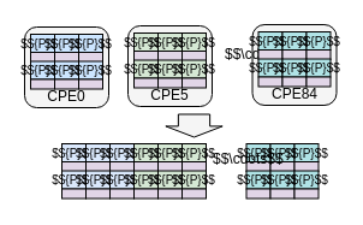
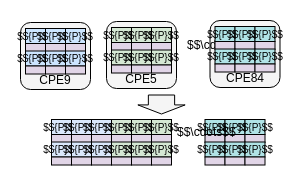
- <mxCell id="18" value="CPE0" style="text;html=1;strokeColor=none;fillColor=none;align=center;verticalAlign=middle;whiteSpace=wrap;rounded=0;" vertex="1" parent="1"><mxGeometry x="35" y="70" width="40" height="20" as="geometry" /></mxCell>
+ <mxCell id="18" value="CPE9" style="text;html=1;strokeColor=none;fillColor=none;align=center;verticalAlign=middle;whiteSpace=wrap;rounded=0;" vertex="1" parent="1"><mxGeometry x="35" y="70" width="40" height="20" as="geometry" /></mxCell>
